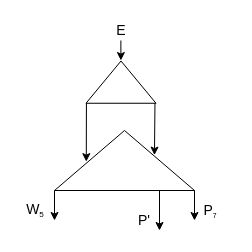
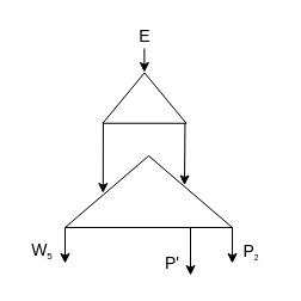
- <mxCell id="12" value="&lt;font style=&quot;font-size: 14px&quot;&gt;P&lt;/font&gt;&lt;span style=&quot;font-size: 8.102px;&quot;&gt;&lt;sub&gt;7&lt;/sub&gt;&lt;/span&gt;" style="text;html=1;strokeColor=none;fillColor=none;align=center;verticalAlign=middle;whiteSpace=wrap;rounded=0;" vertex="1" parent="1"><mxGeometry x="190" y="200" width="40" height="20" as="geometry" /></mxCell>
+ <mxCell id="12" value="&lt;font style=&quot;font-size: 14px&quot;&gt;P&lt;/font&gt;&lt;span style=&quot;font-size: 8.102px;&quot;&gt;&lt;sub&gt;2&lt;/sub&gt;&lt;/span&gt;" style="text;html=1;strokeColor=none;fillColor=none;align=center;verticalAlign=middle;whiteSpace=wrap;rounded=0;" vertex="1" parent="1"><mxGeometry x="190" y="200" width="40" height="20" as="geometry" /></mxCell>
